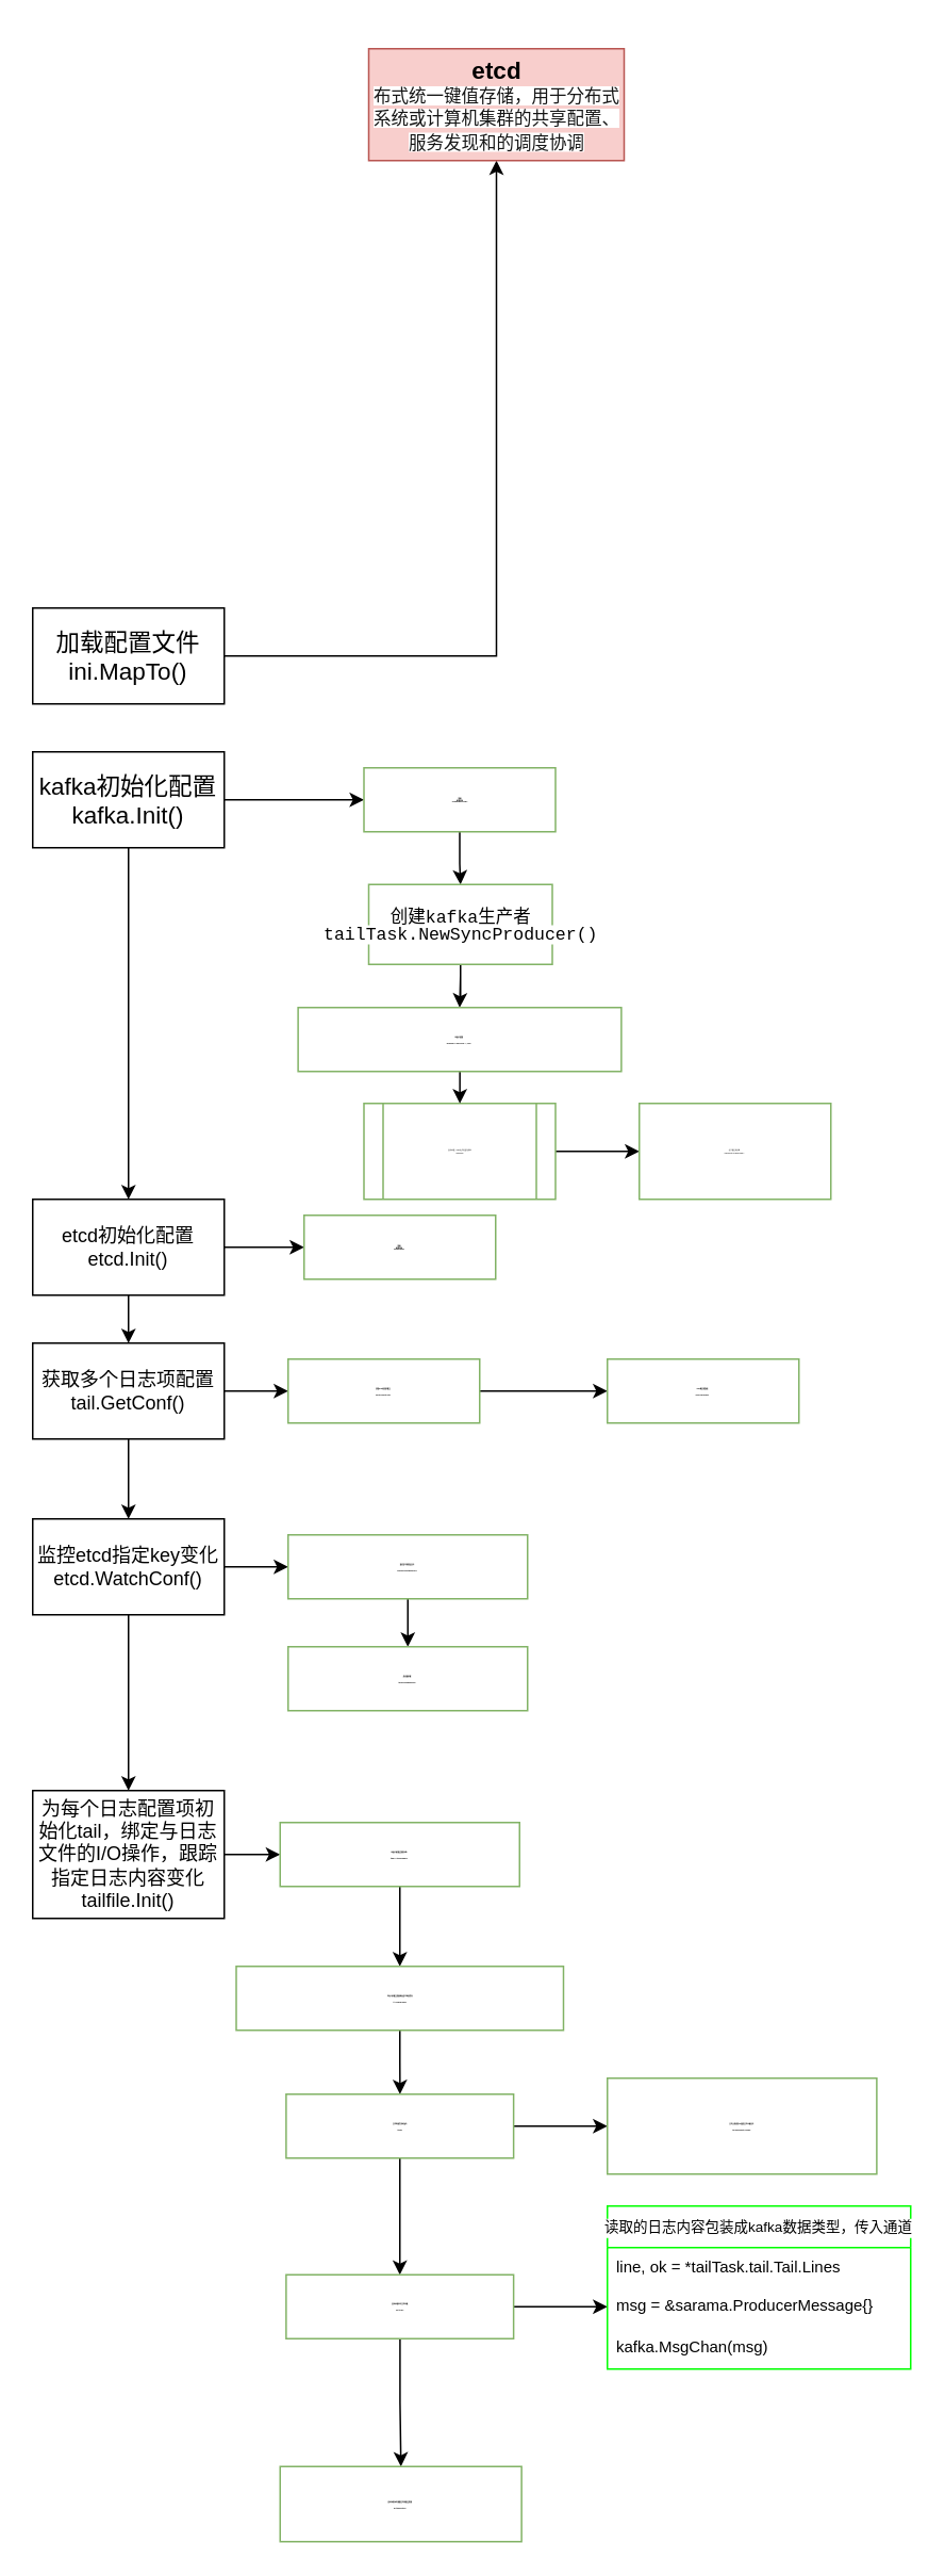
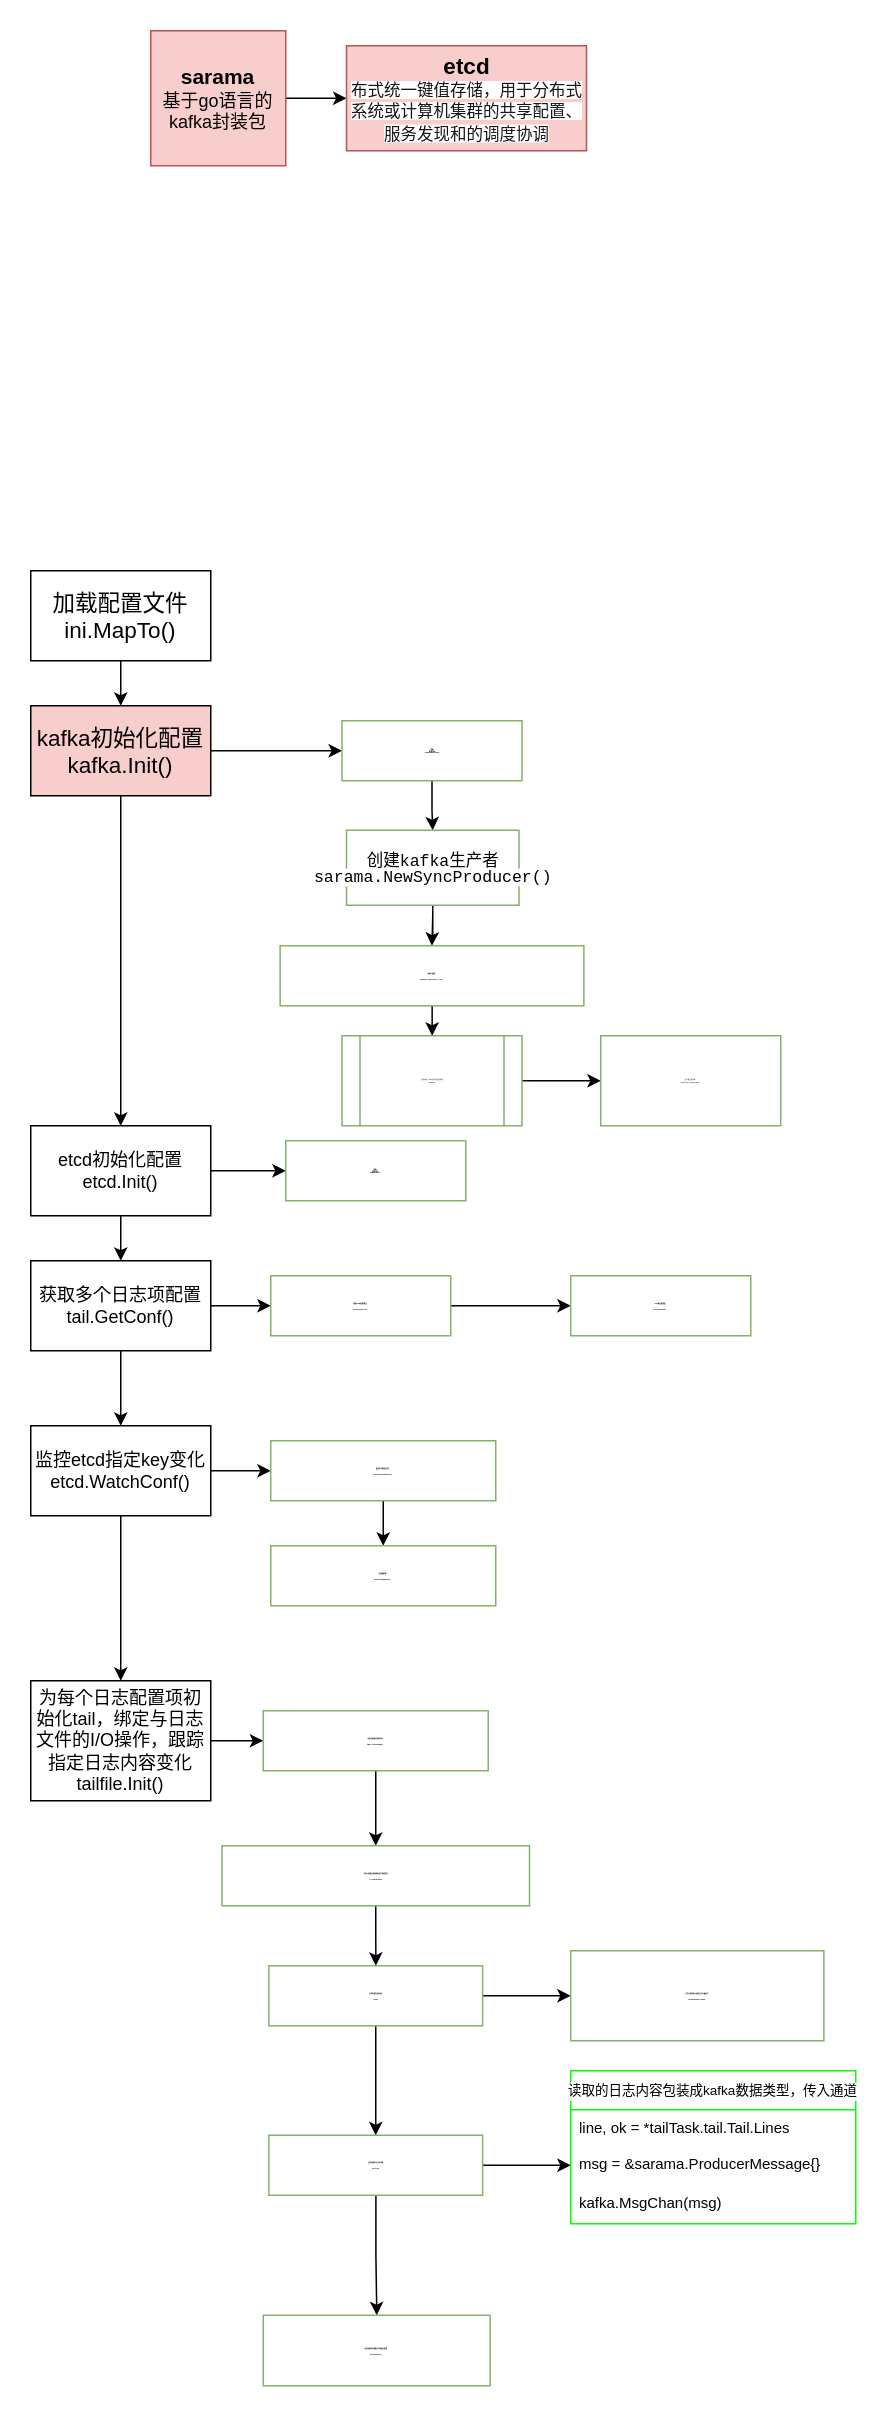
+ <mxCell id="3" value="&lt;font style=&quot;font-size: 14px&quot;&gt;&lt;b&gt;sarama&lt;/b&gt;&lt;br&gt;&lt;/font&gt;基于go语言的kafka封装包" style="whiteSpace=wrap;html=1;aspect=fixed;fillColor=#f8cecc;strokeColor=#b85450;" vertex="1" parent="1"><mxGeometry x="100" y="20" width="90" height="90" as="geometry" /></mxCell>
+ <mxCell id="2" value="" style="edgeStyle=orthogonalEdgeStyle;rounded=0;orthogonalLoop=1;jettySize=auto;html=1;fontSize=14;fontColor=#000000;" edge="1" parent="1" source="3" target="24"><mxGeometry relative="1" as="geometry" /></mxCell>
- <mxCell id="4" value="" style="edgeStyle=orthogonalEdgeStyle;rounded=0;orthogonalLoop=1;jettySize=auto;html=1;" edge="1" parent="1" source="5" target="24"><mxGeometry relative="1" as="geometry" /></mxCell>
+ <mxCell id="4" value="" style="edgeStyle=orthogonalEdgeStyle;rounded=0;orthogonalLoop=1;jettySize=auto;html=1;" edge="1" parent="1" source="5" target="8"><mxGeometry relative="1" as="geometry" /></mxCell>
- <mxCell id="8" value="kafka初始化配置&lt;br style=&quot;font-size: 15px;&quot;&gt;kafka.Init()" style="whiteSpace=wrap;html=1;rounded=0;fontSize=15;" vertex="1" parent="1"><mxGeometry x="20" y="470" width="120" height="60" as="geometry" /></mxCell>
+ <mxCell id="8" value="kafka初始化配置&lt;br style=&quot;font-size: 15px;&quot;&gt;kafka.Init()" style="whiteSpace=wrap;html=1;rounded=0;fontSize=15;fillColor=#f8cecc;" vertex="1" parent="1"><mxGeometry x="20" y="470" width="120" height="60" as="geometry" /></mxCell>
- <mxCell id="15" value="&lt;blockquote style=&quot;line-height: 1 ; font-size: 11px&quot;&gt;&lt;span style=&quot;font-family: &amp;#34;consolas&amp;#34; , &amp;#34;courier new&amp;#34; , monospace ; font-size: 11px ; text-align: left ; background-color: rgb(255 , 255 , 255) ; line-height: 0.7&quot;&gt;创建kafka生产者&lt;br style=&quot;font-size: 11px&quot;&gt;&lt;/span&gt;&lt;span style=&quot;font-family: &amp;#34;consolas&amp;#34; , &amp;#34;courier new&amp;#34; , monospace ; font-size: 11px ; text-align: left ; background-color: rgb(255 , 255 , 255) ; line-height: 0.7&quot;&gt;tailTask.NewSyncProducer()&lt;/span&gt;&lt;/blockquote&gt;" style="whiteSpace=wrap;html=1;fontSize=1;fillColor=#FFFFFF;strokeColor=#82b366;rounded=0;fontStyle=0;horizontal=1;" vertex="1" parent="1"><mxGeometry x="230.5" y="553" width="115" height="50" as="geometry" /></mxCell>
+ <mxCell id="15" value="&lt;blockquote style=&quot;line-height: 1 ; font-size: 11px&quot;&gt;&lt;span style=&quot;font-family: &amp;#34;consolas&amp;#34; , &amp;#34;courier new&amp;#34; , monospace ; font-size: 11px ; text-align: left ; background-color: rgb(255 , 255 , 255) ; line-height: 0.7&quot;&gt;创建kafka生产者&lt;br style=&quot;font-size: 11px&quot;&gt;&lt;/span&gt;&lt;span style=&quot;font-family: &amp;#34;consolas&amp;#34; , &amp;#34;courier new&amp;#34; , monospace ; font-size: 11px ; text-align: left ; background-color: rgb(255 , 255 , 255) ; line-height: 0.7&quot;&gt;sarama.NewSyncProducer()&lt;/span&gt;&lt;/blockquote&gt;" style="whiteSpace=wrap;html=1;fontSize=1;fillColor=#FFFFFF;strokeColor=#82b366;rounded=0;fontStyle=0;horizontal=1;" vertex="1" parent="1"><mxGeometry x="230.5" y="553" width="115" height="50" as="geometry" /></mxCell>
